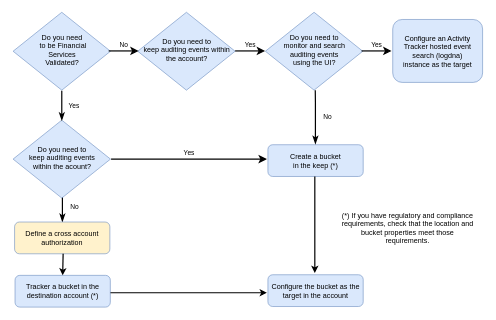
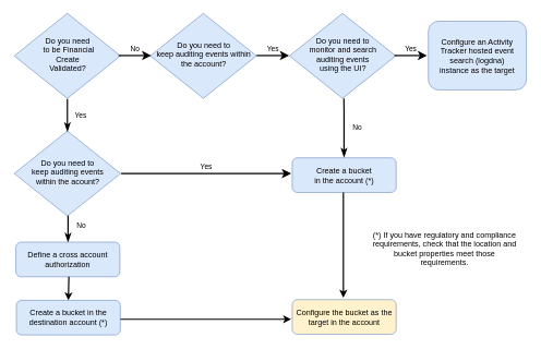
- <mxCell id="3" value="Do you need&lt;br&gt;&amp;nbsp;to be Financial&lt;br&gt;Services &lt;br&gt;Validated?" style="rhombus;whiteSpace=wrap;html=1;shadow=0;fontFamily=Helvetica;fontSize=12;align=center;strokeWidth=1;spacing=6;spacingTop=-4;fillColor=#dae8fc;strokeColor=#6c8ebf;" vertex="1" parent="1"><mxGeometry x="20.5" y="20" width="162.5" height="130" as="geometry" /></mxCell>
+ <mxCell id="3" value="Do you need&lt;br&gt;&amp;nbsp;to be Financial&lt;br&gt;Create &lt;br&gt;Validated?" style="rhombus;whiteSpace=wrap;html=1;shadow=0;fontFamily=Helvetica;fontSize=12;align=center;strokeWidth=1;spacing=6;spacingTop=-4;fillColor=#dae8fc;strokeColor=#6c8ebf;" vertex="1" parent="1"><mxGeometry x="20.5" y="20" width="162.5" height="130" as="geometry" /></mxCell>
- <mxCell id="8" value="Create a bucket &lt;br&gt;in the keep (*)" style="rounded=1;whiteSpace=wrap;html=1;fontSize=12;glass=0;strokeWidth=1;shadow=0;fillColor=#dae8fc;strokeColor=#6c8ebf;" vertex="1" parent="1"><mxGeometry x="445.75" y="241" width="159" height="53" as="geometry" /></mxCell>
+ <mxCell id="8" value="Create a bucket &lt;br&gt;in the account (*)" style="rounded=1;whiteSpace=wrap;html=1;fontSize=12;glass=0;strokeWidth=1;shadow=0;fillColor=#dae8fc;strokeColor=#6c8ebf;" vertex="1" parent="1"><mxGeometry x="445.75" y="241" width="159" height="53" as="geometry" /></mxCell>
- <mxCell id="10" value="Define a cross account authorization" style="rounded=1;whiteSpace=wrap;html=1;fontSize=12;glass=0;strokeWidth=1;shadow=0;fillColor=#fff2cc;strokeColor=#6c8ebf;" vertex="1" parent="1"><mxGeometry x="23" y="370" width="159" height="53" as="geometry" /></mxCell>
+ <mxCell id="10" value="Define a cross account authorization" style="rounded=1;whiteSpace=wrap;html=1;fontSize=12;glass=0;strokeWidth=1;shadow=0;fillColor=#dae8fc;strokeColor=#6c8ebf;" vertex="1" parent="1"><mxGeometry x="23" y="370" width="159" height="53" as="geometry" /></mxCell>
- <mxCell id="9" value="Configure the bucket as the target in the account" style="rounded=1;whiteSpace=wrap;html=1;fontSize=12;glass=0;strokeWidth=1;shadow=0;fillColor=#dae8fc;strokeColor=#6c8ebf;" vertex="1" parent="1"><mxGeometry x="445.75" y="458" width="159" height="53" as="geometry" /></mxCell>
+ <mxCell id="9" value="Configure the bucket as the target in the account" style="rounded=1;whiteSpace=wrap;html=1;fontSize=12;glass=0;strokeWidth=1;shadow=0;fillColor=#fff2cc;strokeColor=#6c8ebf;" vertex="1" parent="1"><mxGeometry x="445.75" y="458" width="159" height="53" as="geometry" /></mxCell>
- <mxCell id="11" value="Tracker a bucket in the&lt;br&gt;destination account (*)" style="rounded=1;whiteSpace=wrap;html=1;fontSize=12;glass=0;strokeWidth=1;shadow=0;fillColor=#dae8fc;strokeColor=#6c8ebf;" vertex="1" parent="1"><mxGeometry x="23.75" y="459" width="159" height="53" as="geometry" /></mxCell>
+ <mxCell id="11" value="Create a bucket in the&lt;br&gt;destination account (*)" style="rounded=1;whiteSpace=wrap;html=1;fontSize=12;glass=0;strokeWidth=1;shadow=0;fillColor=#dae8fc;strokeColor=#6c8ebf;" vertex="1" parent="1"><mxGeometry x="23.75" y="459" width="159" height="53" as="geometry" /></mxCell>
